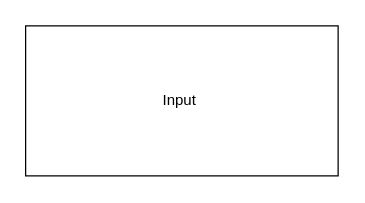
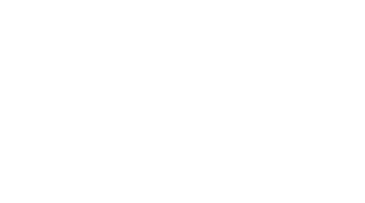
- <mxCell id="2" value="Input&amp;nbsp;" style="rounded=0;whiteSpace=wrap;html=1;" vertex="1" parent="1"><mxGeometry x="20" y="20" width="250" height="120" as="geometry" /></mxCell>
